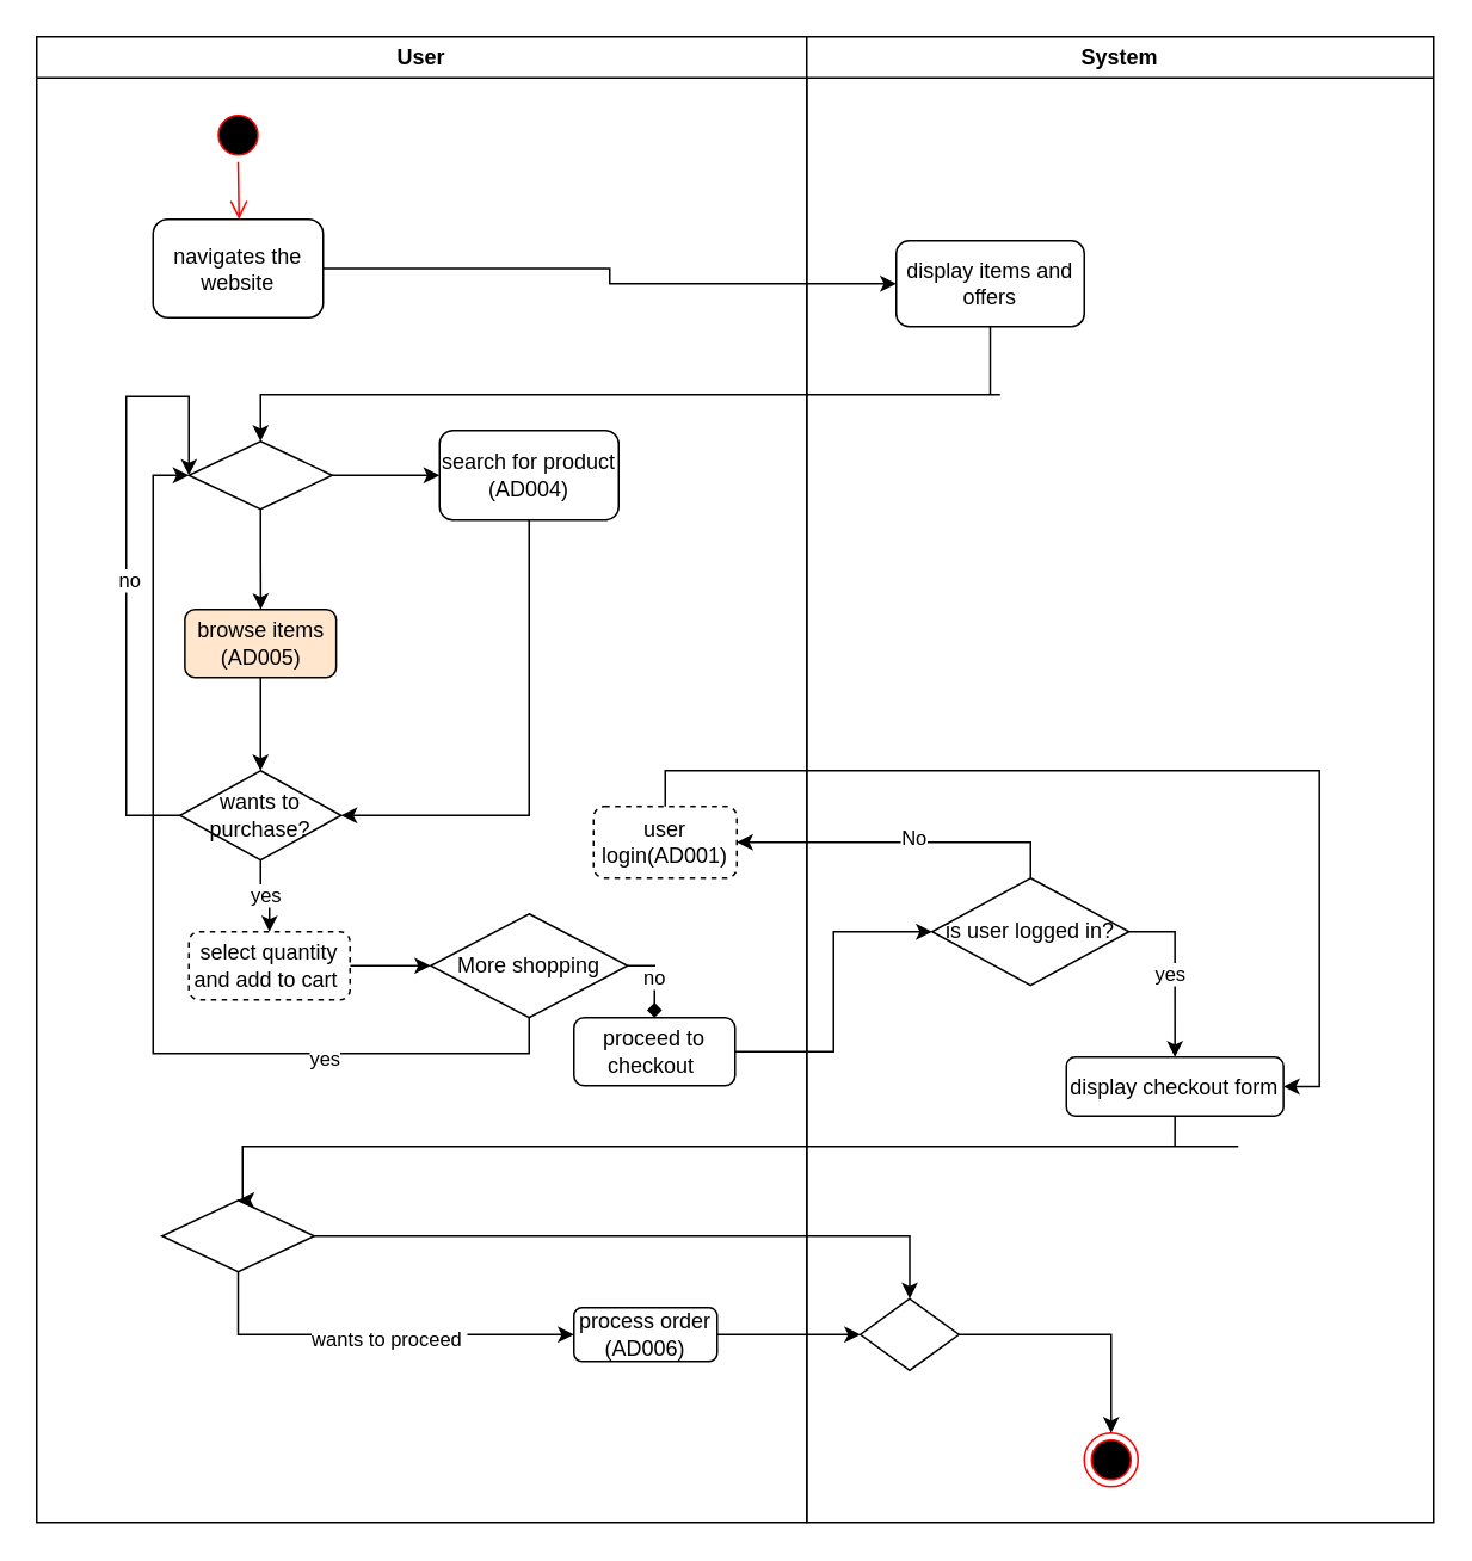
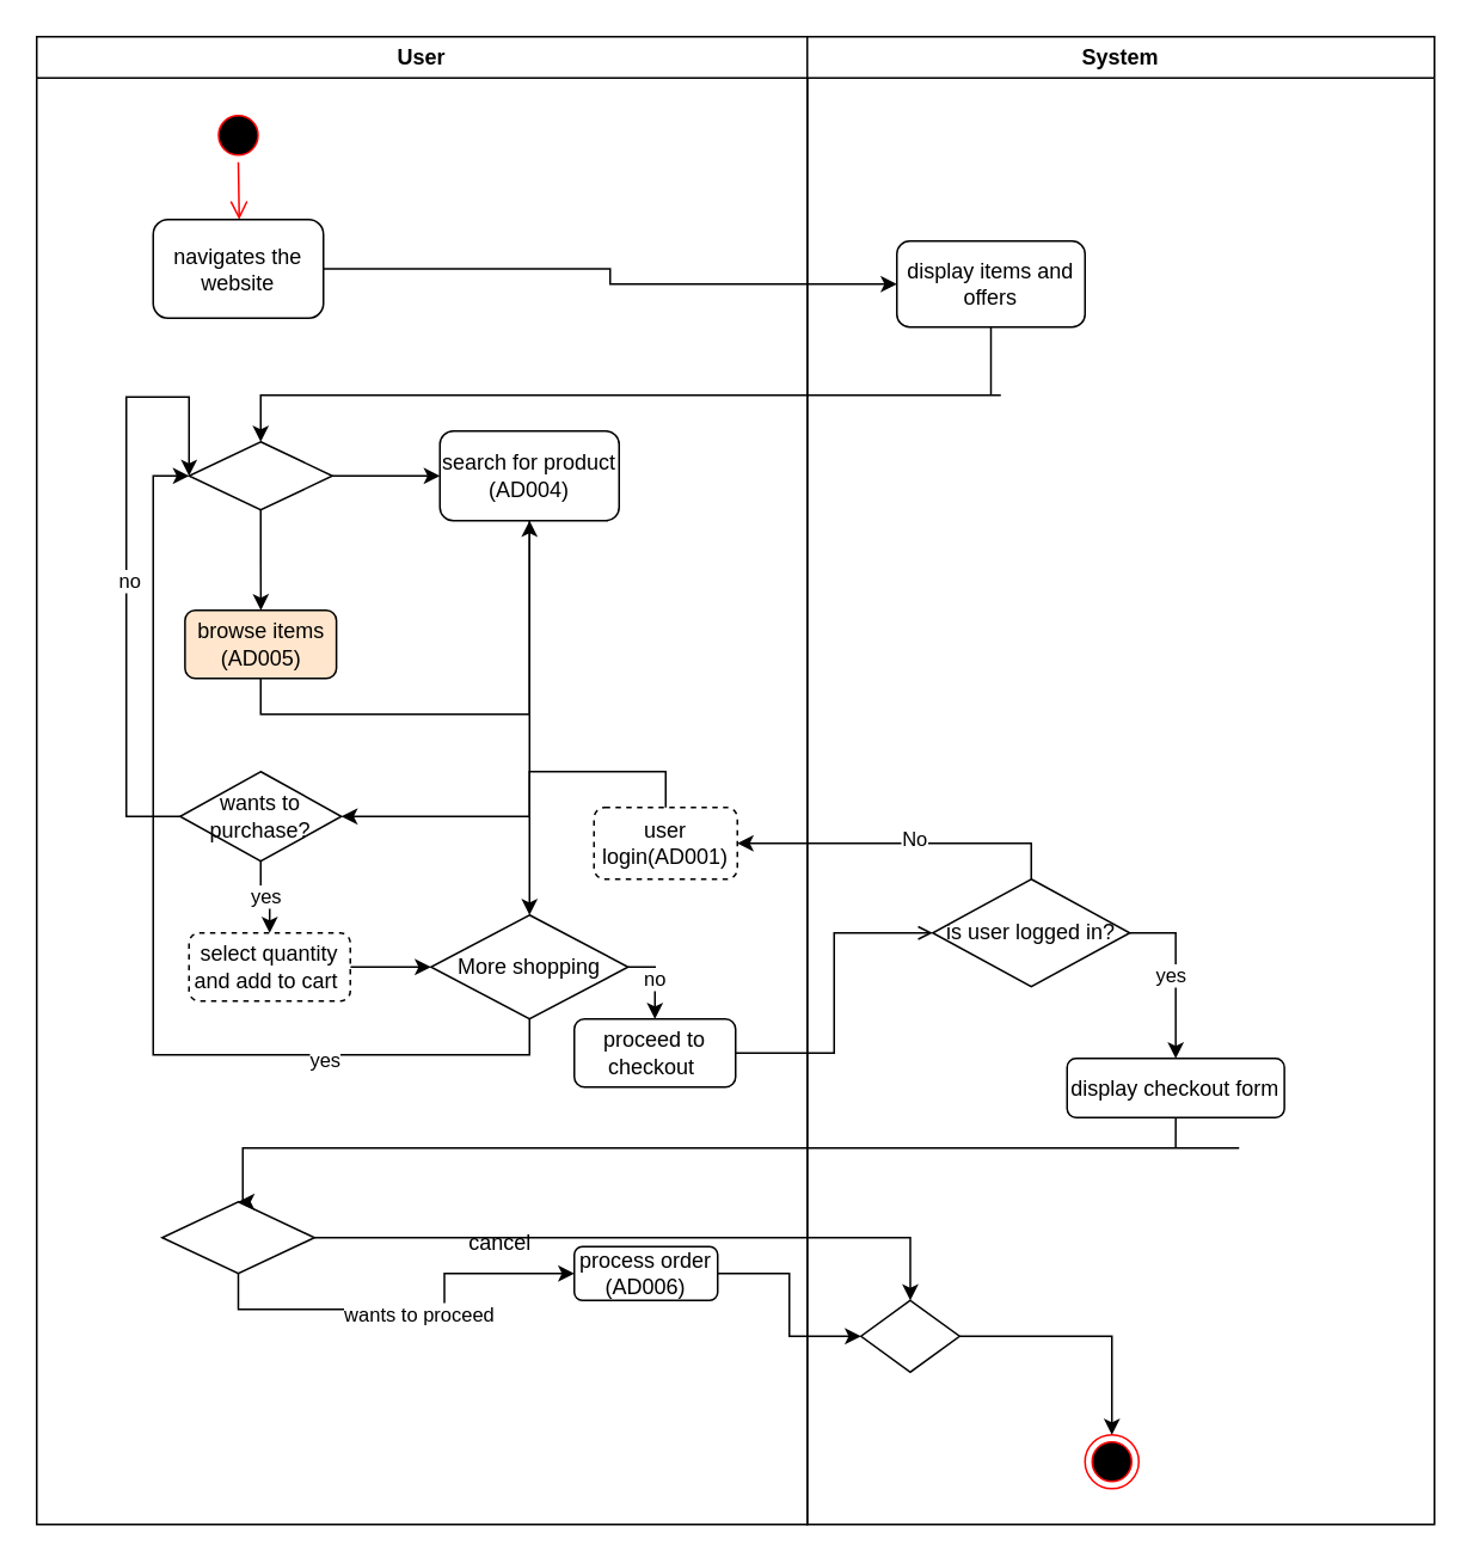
- <mxCell id="9" style="edgeStyle=orthogonalEdgeStyle;rounded=0;orthogonalLoop=1;jettySize=auto;html=1;exitX=0.5;exitY=1;exitDx=0;exitDy=0;" edge="1" parent="2" source="10" target="22"><mxGeometry relative="1" as="geometry" /></mxCell>
+ <mxCell id="9" style="edgeStyle=orthogonalEdgeStyle;rounded=0;orthogonalLoop=1;jettySize=auto;html=1;exitX=0.5;exitY=1;exitDx=0;exitDy=0;" edge="1" parent="2" source="10" target="29"><mxGeometry relative="1" as="geometry" /></mxCell>
- <mxCell id="43" style="edgeStyle=orthogonalEdgeStyle;rounded=0;orthogonalLoop=1;jettySize=auto;html=1;exitX=0.5;exitY=0;exitDx=0;exitDy=0;entryX=1;entryY=0.5;entryDx=0;entryDy=0;" edge="1" parent="1" source="23" target="32"><mxGeometry relative="1" as="geometry" /></mxCell>
+ <mxCell id="43" style="edgeStyle=orthogonalEdgeStyle;rounded=0;orthogonalLoop=1;jettySize=auto;html=1;exitX=0.5;exitY=0;exitDx=0;exitDy=0;" edge="1" parent="1" source="23" target="16"><mxGeometry relative="1" as="geometry" /></mxCell>
- <mxCell id="40" style="edgeStyle=orthogonalEdgeStyle;rounded=0;orthogonalLoop=1;jettySize=auto;html=1;exitX=1;exitY=0.5;exitDx=0;exitDy=0;entryX=0;entryY=0.5;entryDx=0;entryDy=0;" edge="1" parent="1" source="18" target="35"><mxGeometry relative="1" as="geometry" /></mxCell>
+ <mxCell id="40" style="edgeStyle=orthogonalEdgeStyle;rounded=0;orthogonalLoop=1;jettySize=auto;html=1;exitX=1;exitY=0.5;exitDx=0;exitDy=0;entryX=0;entryY=0.5;entryDx=0;entryDy=0;endArrow=open;" edge="1" parent="1" source="18" target="35"><mxGeometry relative="1" as="geometry" /></mxCell>
- <mxCell id="15" value="no" style="edgeStyle=orthogonalEdgeStyle;rounded=0;orthogonalLoop=1;jettySize=auto;html=1;exitX=1;exitY=0.5;exitDx=0;exitDy=0;entryX=0.5;entryY=0;entryDx=0;entryDy=0;endArrow=diamond;" edge="1" parent="2" source="16" target="18"><mxGeometry relative="1" as="geometry" /></mxCell>
+ <mxCell id="15" value="no" style="edgeStyle=orthogonalEdgeStyle;rounded=0;orthogonalLoop=1;jettySize=auto;html=1;exitX=1;exitY=0.5;exitDx=0;exitDy=0;entryX=0.5;entryY=0;entryDx=0;entryDy=0;" edge="1" parent="2" source="16" target="18"><mxGeometry relative="1" as="geometry" /></mxCell>
+ <mxCell id="46" value="cancel&amp;nbsp;" style="text;html=1;align=center;verticalAlign=middle;resizable=0;points=[];autosize=1;strokeColor=none;fillColor=none;" vertex="1" parent="1"><mxGeometry x="250" y="678" width="60" height="30" as="geometry" /></mxCell>
- <mxCell id="27" value="process order (AD006)" style="rounded=1;whiteSpace=wrap;html=1;" vertex="1" parent="2"><mxGeometry x="300" y="710" width="80" height="30" as="geometry" /></mxCell>
+ <mxCell id="27" value="process order (AD006)" style="rounded=1;whiteSpace=wrap;html=1;" vertex="1" parent="2"><mxGeometry x="300" y="675" width="80" height="30" as="geometry" /></mxCell>
